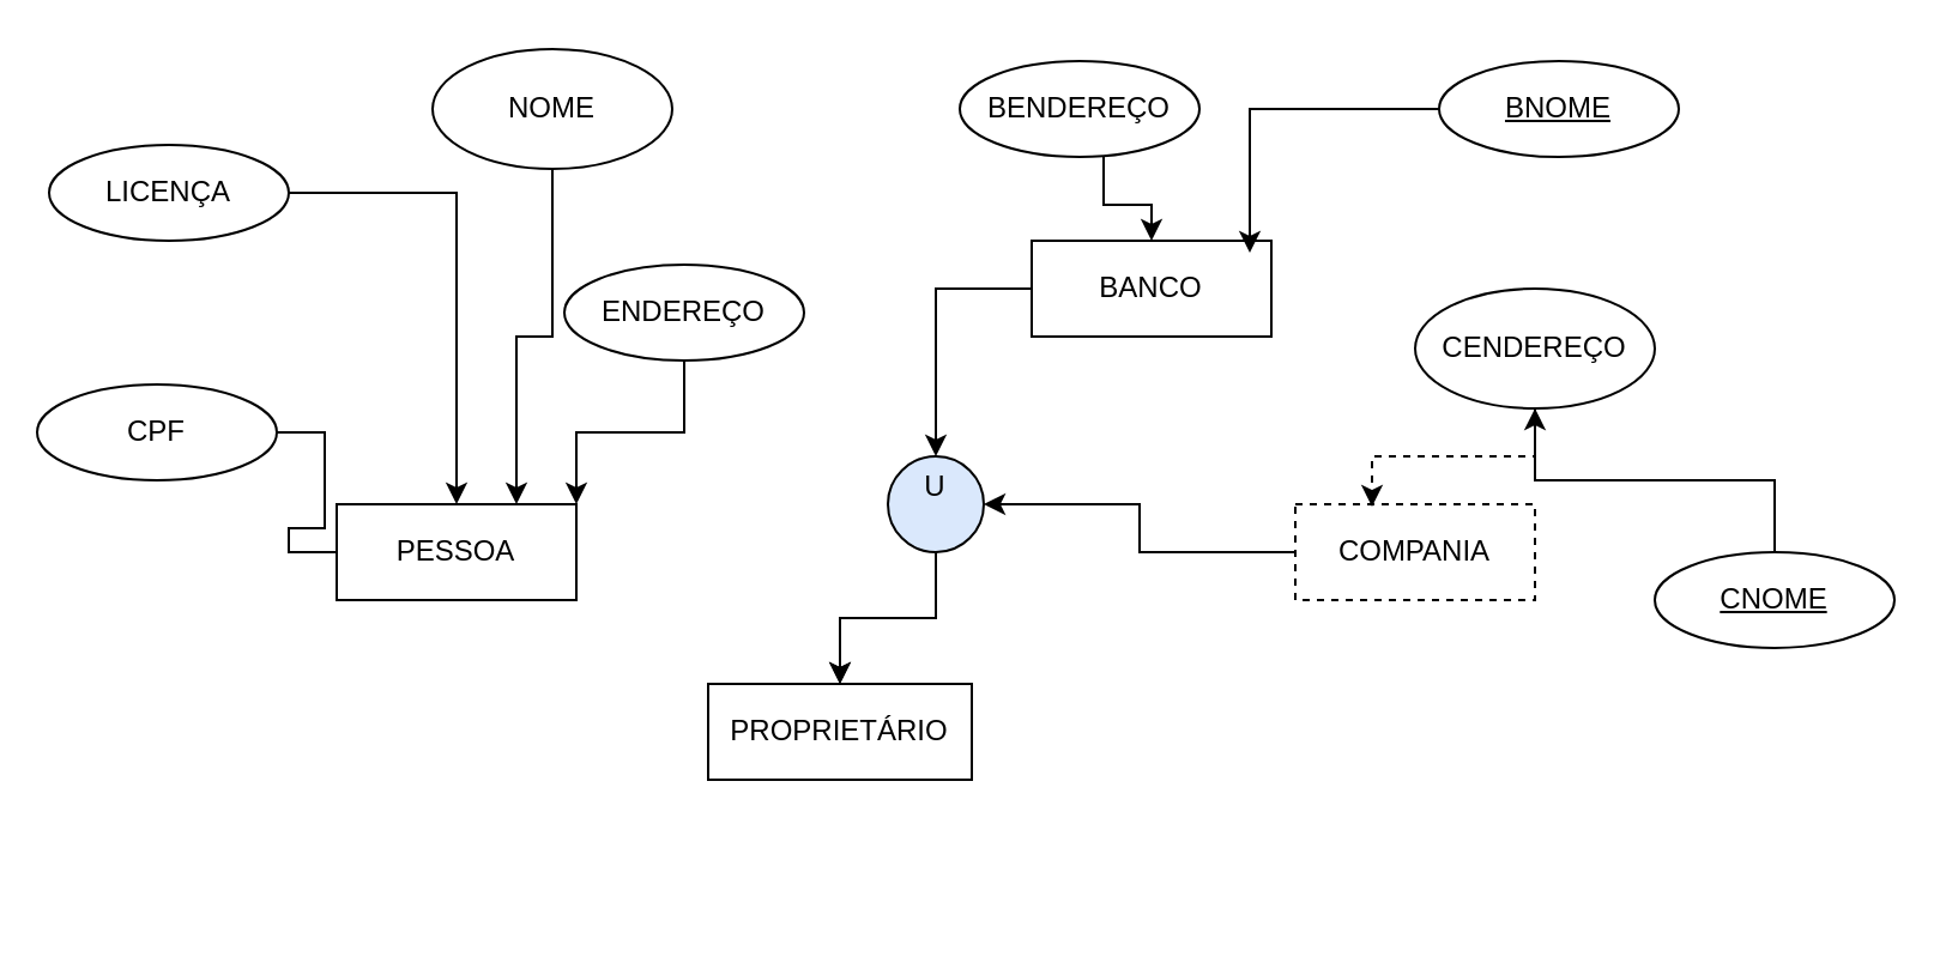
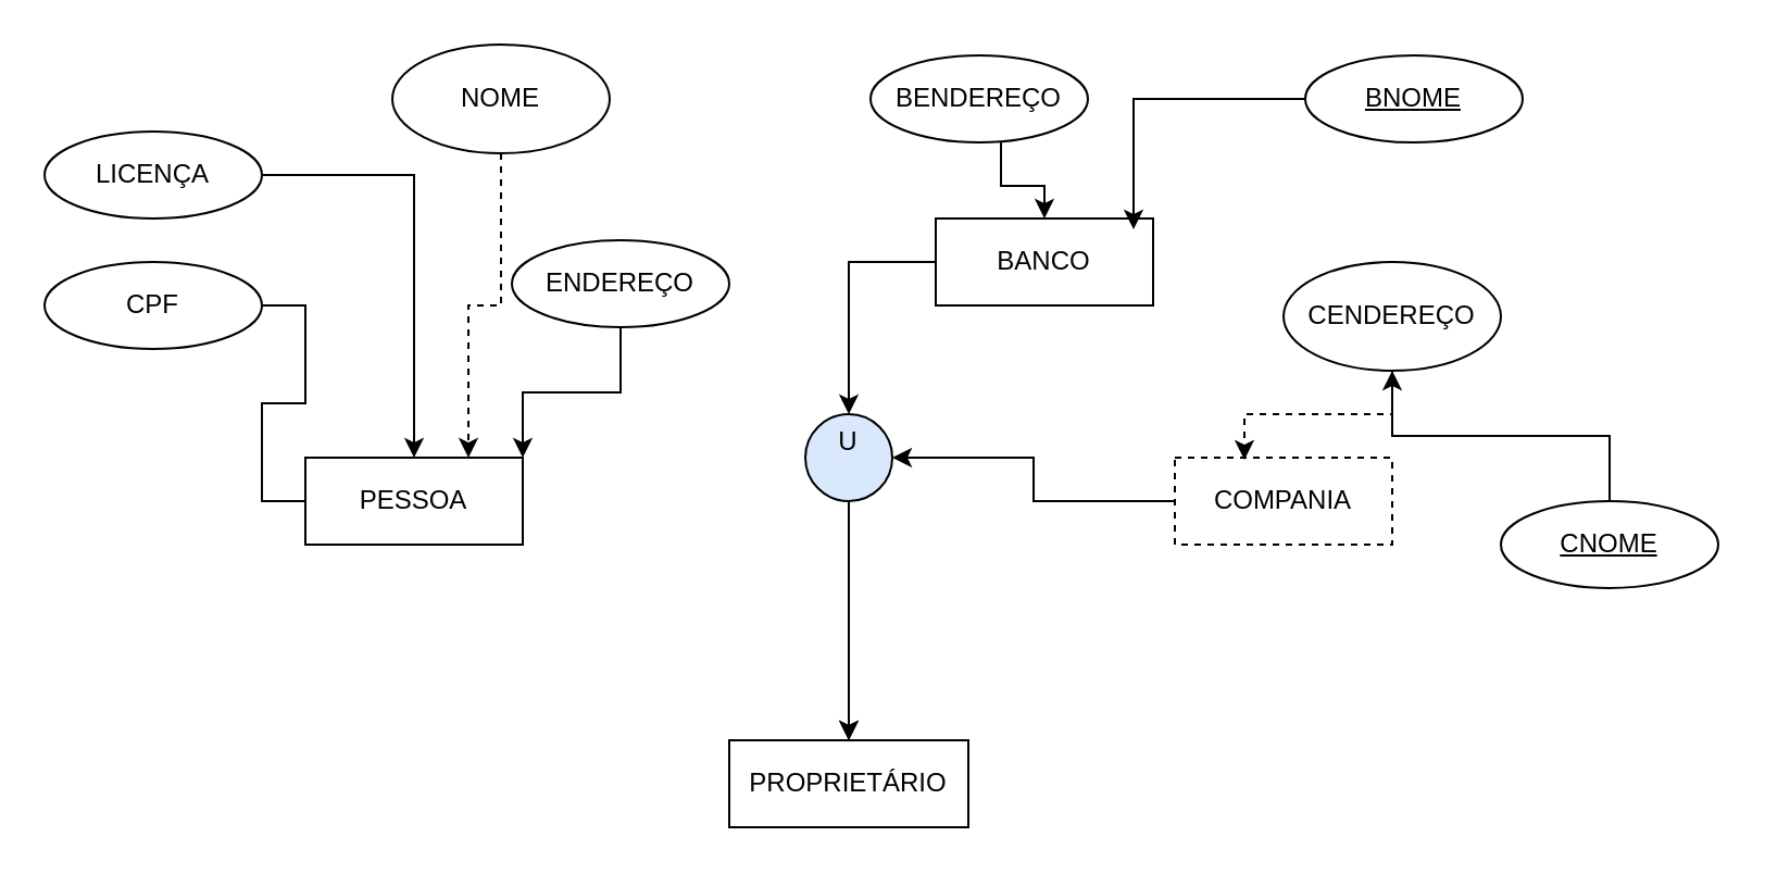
- <mxCell id="17" style="edgeStyle=orthogonalEdgeStyle;rounded=0;orthogonalLoop=1;jettySize=auto;html=1;entryX=0.75;entryY=0;entryDx=0;entryDy=0;" edge="1" parent="1" source="18" target="2"><mxGeometry relative="1" as="geometry" /></mxCell>
+ <mxCell id="17" style="edgeStyle=orthogonalEdgeStyle;rounded=0;orthogonalLoop=1;jettySize=auto;html=1;entryX=0.75;entryY=0;entryDx=0;entryDy=0;dashed=1;" edge="1" parent="1" source="18" target="2"><mxGeometry relative="1" as="geometry" /></mxCell>
- <mxCell id="14" value="&lt;font style=&quot;vertical-align: inherit;&quot;&gt;&lt;font style=&quot;vertical-align: inherit;&quot;&gt;&lt;font style=&quot;vertical-align: inherit;&quot;&gt;&lt;font style=&quot;vertical-align: inherit;&quot;&gt;CPF&lt;/font&gt;&lt;/font&gt;&lt;/font&gt;&lt;/font&gt;" style="ellipse;whiteSpace=wrap;html=1;align=center;" vertex="1" parent="1"><mxGeometry x="15" y="160" width="100" height="40" as="geometry" /></mxCell>
+ <mxCell id="14" value="&lt;font style=&quot;vertical-align: inherit;&quot;&gt;&lt;font style=&quot;vertical-align: inherit;&quot;&gt;&lt;font style=&quot;vertical-align: inherit;&quot;&gt;&lt;font style=&quot;vertical-align: inherit;&quot;&gt;CPF&lt;/font&gt;&lt;/font&gt;&lt;/font&gt;&lt;/font&gt;" style="ellipse;whiteSpace=wrap;html=1;align=center;" vertex="1" parent="1"><mxGeometry x="20" y="120" width="100" height="40" as="geometry" /></mxCell>
- <mxCell id="10" value="&lt;font style=&quot;vertical-align: inherit;&quot;&gt;&lt;font style=&quot;vertical-align: inherit;&quot;&gt;&lt;font style=&quot;vertical-align: inherit;&quot;&gt;&lt;font style=&quot;vertical-align: inherit;&quot;&gt;PROPRIETÁRIO&lt;/font&gt;&lt;/font&gt;&lt;/font&gt;&lt;/font&gt;" style="rounded=0;whiteSpace=wrap;html=1;" vertex="1" parent="1"><mxGeometry x="295" y="285" width="110" height="40" as="geometry" /></mxCell>
+ <mxCell id="10" value="&lt;font style=&quot;vertical-align: inherit;&quot;&gt;&lt;font style=&quot;vertical-align: inherit;&quot;&gt;&lt;font style=&quot;vertical-align: inherit;&quot;&gt;&lt;font style=&quot;vertical-align: inherit;&quot;&gt;PROPRIETÁRIO&lt;/font&gt;&lt;/font&gt;&lt;/font&gt;&lt;/font&gt;" style="rounded=0;whiteSpace=wrap;html=1;" vertex="1" parent="1"><mxGeometry x="335" y="340" width="110" height="40" as="geometry" /></mxCell>
